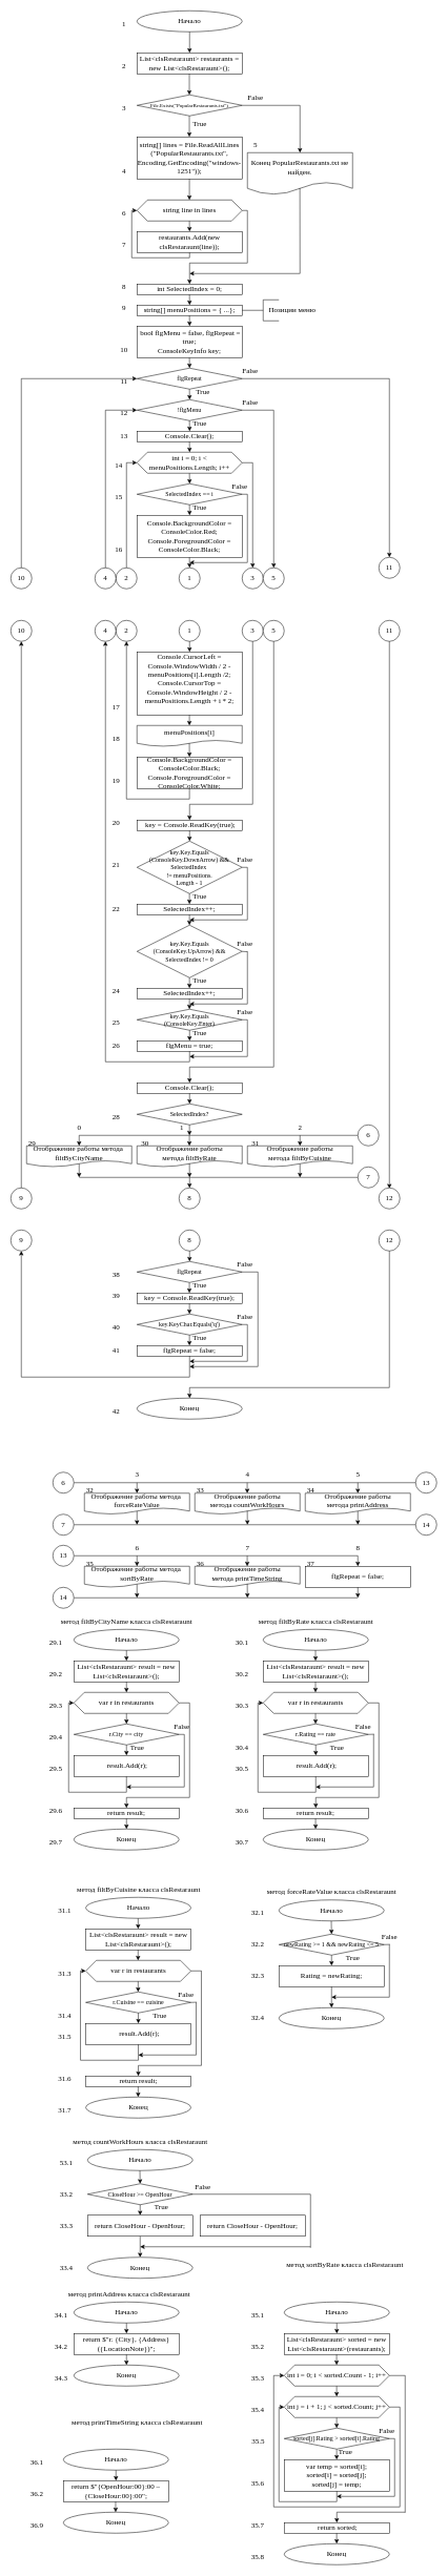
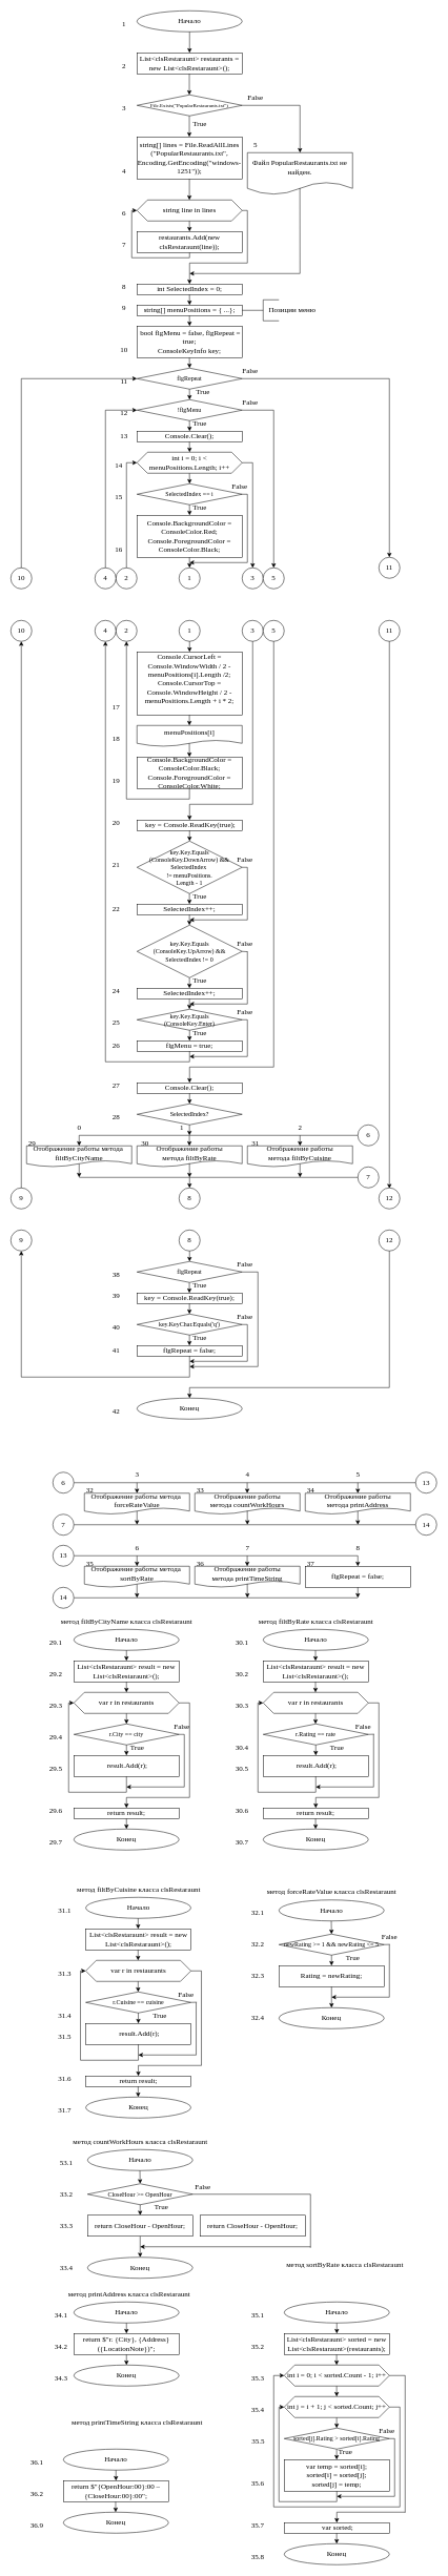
- <mxCell id="21" value="&lt;font style=&quot;font-size: 14px;&quot; face=&quot;Times New Roman&quot;&gt;Конец PopularRestaurants.txt не найден.&lt;/font&gt;" style="shape=document;whiteSpace=wrap;html=1;boundedLbl=1;" parent="1" vertex="1"><mxGeometry x="470" y="290" width="200" height="80" as="geometry" /></mxCell>
+ <mxCell id="21" value="&lt;font style=&quot;font-size: 14px;&quot; face=&quot;Times New Roman&quot;&gt;Файл PopularRestaurants.txt не найден.&lt;/font&gt;" style="shape=document;whiteSpace=wrap;html=1;boundedLbl=1;" parent="1" vertex="1"><mxGeometry x="470" y="290" width="200" height="80" as="geometry" /></mxCell>
+ <mxCell id="245" value="&lt;font style=&quot;font-size: 14px;&quot; face=&quot;Times New Roman&quot;&gt;27&lt;/font&gt;" style="text;html=1;align=center;verticalAlign=middle;resizable=0;points=[];autosize=1;strokeColor=none;fillColor=none;" parent="1" vertex="1"><mxGeometry x="200" y="2050" width="40" height="30" as="geometry" /></mxCell>
- <mxCell id="433" value="&lt;font face=&quot;Times New Roman&quot;&gt;&lt;span style=&quot;font-size: 14px;&quot;&gt;&amp;nbsp;return sorted;&lt;/span&gt;&lt;/font&gt;" style="rounded=0;whiteSpace=wrap;html=1;" parent="1" vertex="1"><mxGeometry x="540" y="4800" width="200" height="20" as="geometry" /></mxCell>
+ <mxCell id="433" value="&lt;font face=&quot;Times New Roman&quot;&gt;&lt;span style=&quot;font-size: 14px;&quot;&gt;&amp;nbsp;var sorted;&lt;/span&gt;&lt;/font&gt;" style="rounded=0;whiteSpace=wrap;html=1;" parent="1" vertex="1"><mxGeometry x="540" y="4800" width="200" height="20" as="geometry" /></mxCell>
